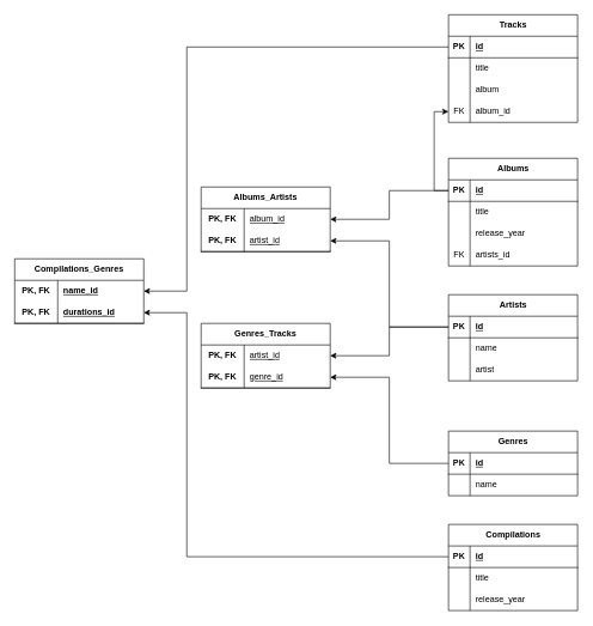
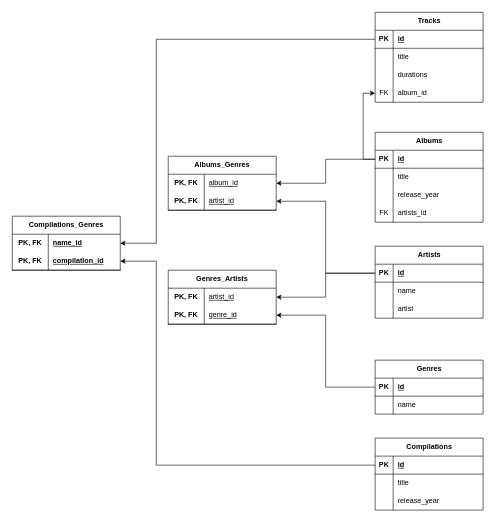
- <mxCell id="11" value="album" style="shape=partialRectangle;connectable=0;fillColor=none;top=0;left=0;bottom=0;right=0;align=left;spacingLeft=6;overflow=hidden;whiteSpace=wrap;html=1;" vertex="1" parent="9"><mxGeometry x="30" width="150" height="30" as="geometry"><mxRectangle width="150" height="30" as="alternateBounds" /></mxGeometry></mxCell>
+ <mxCell id="11" value="durations" style="shape=partialRectangle;connectable=0;fillColor=none;top=0;left=0;bottom=0;right=0;align=left;spacingLeft=6;overflow=hidden;whiteSpace=wrap;html=1;" vertex="1" parent="9"><mxGeometry x="30" width="150" height="30" as="geometry"><mxRectangle width="150" height="30" as="alternateBounds" /></mxGeometry></mxCell>
- <mxCell id="65" value="&lt;span style=&quot;text-wrap-mode: nowrap;&quot;&gt;Albums_Artists&lt;/span&gt;" style="shape=table;startSize=30;container=1;collapsible=1;childLayout=tableLayout;fixedRows=1;rowLines=0;fontStyle=1;align=center;resizeLast=1;html=1;whiteSpace=wrap;" vertex="1" parent="1"><mxGeometry x="280" y="260" width="180" height="90" as="geometry" /></mxCell>
+ <mxCell id="65" value="&lt;span style=&quot;text-wrap-mode: nowrap;&quot;&gt;Albums_Genres&lt;/span&gt;" style="shape=table;startSize=30;container=1;collapsible=1;childLayout=tableLayout;fixedRows=1;rowLines=0;fontStyle=1;align=center;resizeLast=1;html=1;whiteSpace=wrap;" vertex="1" parent="1"><mxGeometry x="280" y="260" width="180" height="90" as="geometry" /></mxCell>
- <mxCell id="80" value="durations_id" style="shape=partialRectangle;connectable=0;fillColor=none;top=0;left=0;bottom=0;right=0;align=left;spacingLeft=6;fontStyle=5;overflow=hidden;html=1;whiteSpace=wrap;" vertex="1" parent="78"><mxGeometry x="60" width="120" height="30" as="geometry"><mxRectangle width="120" height="30" as="alternateBounds" /></mxGeometry></mxCell>
+ <mxCell id="80" value="compilation_id" style="shape=partialRectangle;connectable=0;fillColor=none;top=0;left=0;bottom=0;right=0;align=left;spacingLeft=6;fontStyle=5;overflow=hidden;html=1;whiteSpace=wrap;" vertex="1" parent="78"><mxGeometry x="60" width="120" height="30" as="geometry"><mxRectangle width="120" height="30" as="alternateBounds" /></mxGeometry></mxCell>
- <mxCell id="56" value="&lt;span style=&quot;text-wrap-mode: nowrap;&quot;&gt;Genres_Tracks&lt;/span&gt;" style="shape=table;startSize=30;container=1;collapsible=1;childLayout=tableLayout;fixedRows=1;rowLines=0;fontStyle=1;align=center;resizeLast=1;html=1;whiteSpace=wrap;" vertex="1" parent="1"><mxGeometry x="280" y="450" width="180" height="90" as="geometry" /></mxCell>
+ <mxCell id="56" value="&lt;span style=&quot;text-wrap-mode: nowrap;&quot;&gt;Genres_Artists&lt;/span&gt;" style="shape=table;startSize=30;container=1;collapsible=1;childLayout=tableLayout;fixedRows=1;rowLines=0;fontStyle=1;align=center;resizeLast=1;html=1;whiteSpace=wrap;" vertex="1" parent="1"><mxGeometry x="280" y="450" width="180" height="90" as="geometry" /></mxCell>
